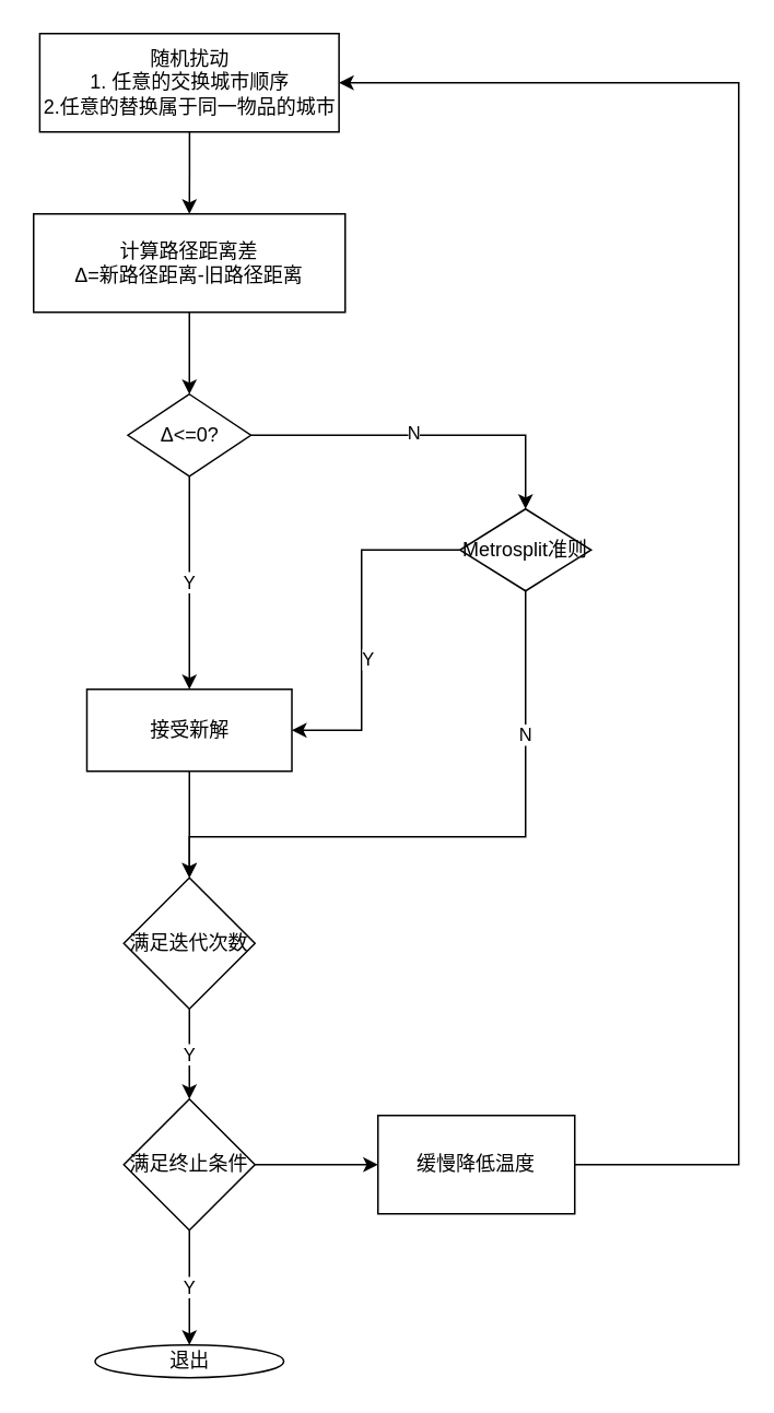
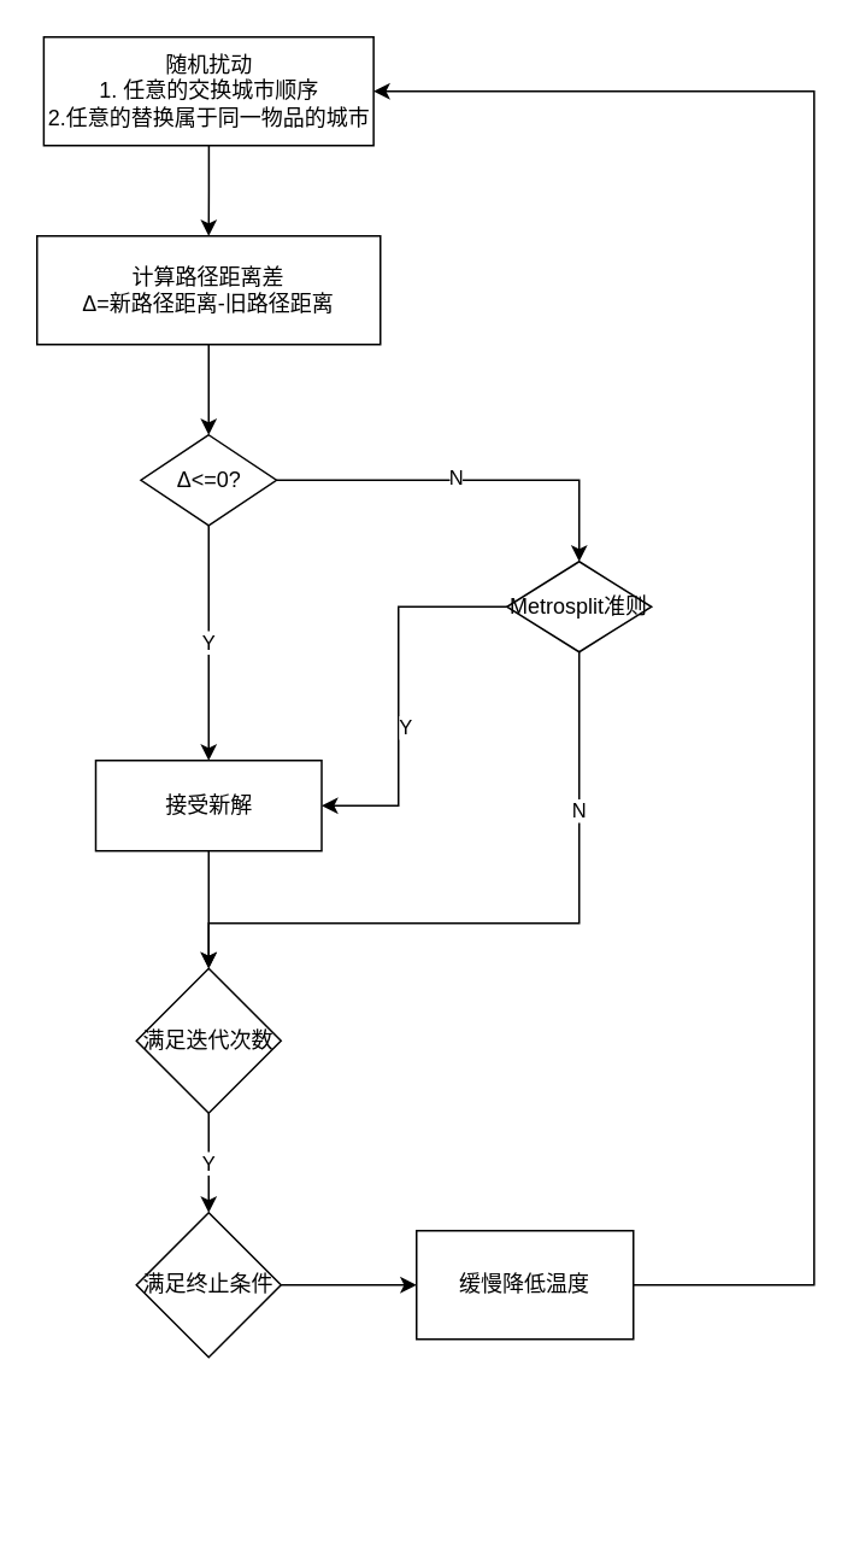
- <mxCell id="20" value="Y" style="edgeStyle=orthogonalEdgeStyle;rounded=0;orthogonalLoop=1;jettySize=auto;html=1;" edge="1" parent="1" source="21" target="24"><mxGeometry relative="1" as="geometry"><Array as="points"><mxPoint x="115" y="770" /><mxPoint x="115" y="770" /></Array></mxGeometry></mxCell>
- <mxCell id="24" value="退出" style="ellipse;whiteSpace=wrap;html=1;" vertex="1" parent="1"><mxGeometry x="57.5" y="820" width="115" height="20" as="geometry" /></mxCell>
